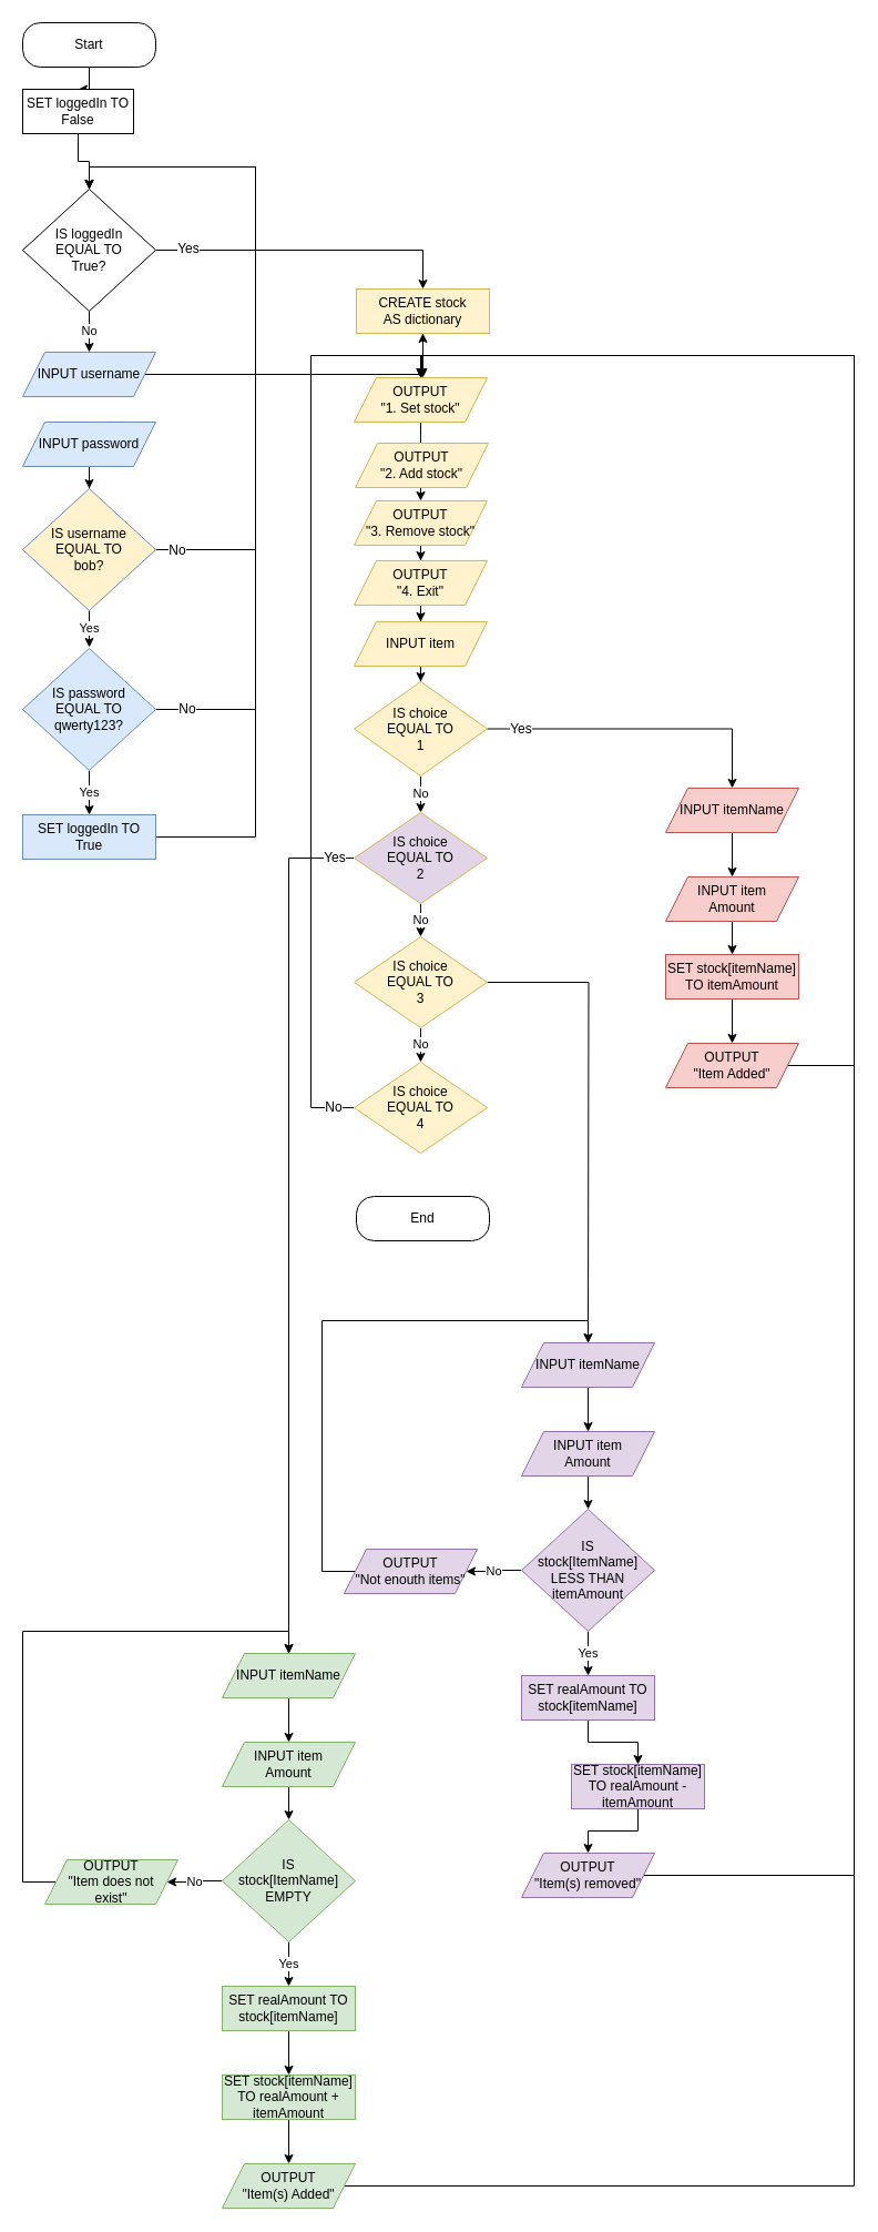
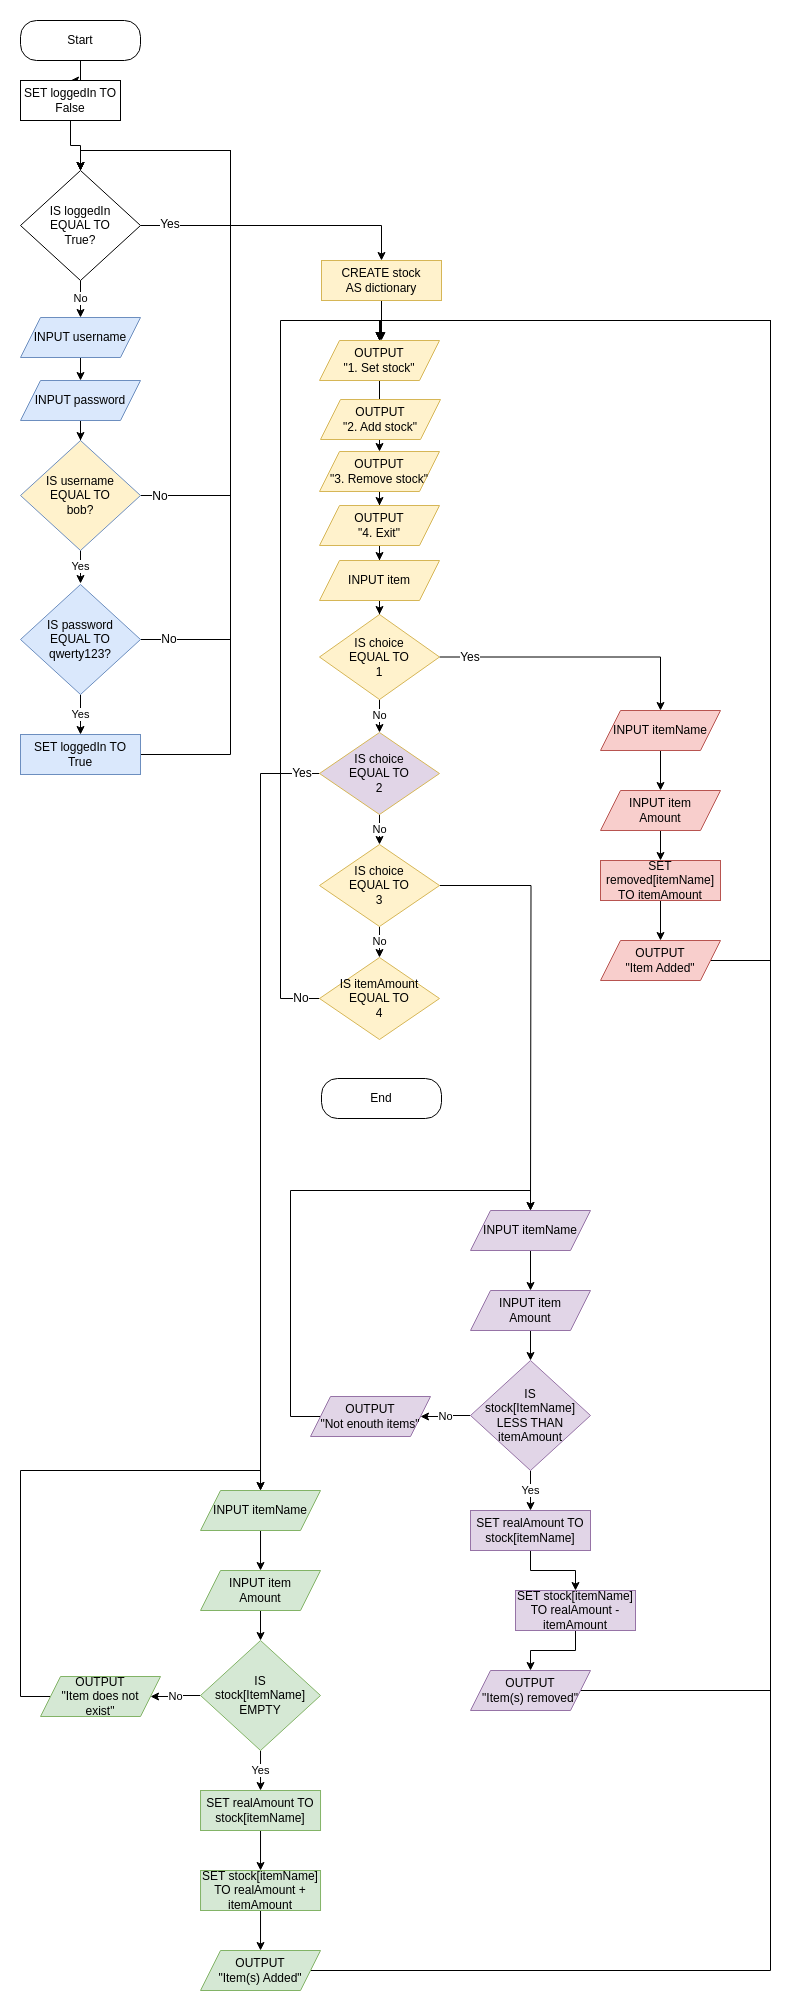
- <mxCell id="7" style="edgeStyle=orthogonalEdgeStyle;rounded=0;orthogonalLoop=1;jettySize=auto;html=1;" edge="1" parent="1" source="8" target="41"><mxGeometry relative="1" as="geometry" /></mxCell>
+ <mxCell id="7" style="edgeStyle=orthogonalEdgeStyle;rounded=0;orthogonalLoop=1;jettySize=auto;html=1;entryX=0.5;entryY=0;entryDx=0;entryDy=0;" edge="1" parent="1" source="8" target="10"><mxGeometry relative="1" as="geometry" /></mxCell>
- <mxCell id="49" value="SET stock[itemName]&lt;br&gt;TO itemAmount" style="rounded=0;whiteSpace=wrap;html=1;fillColor=#f8cecc;strokeColor=#b85450;" vertex="1" parent="1"><mxGeometry x="600" y="860" width="120" height="40" as="geometry" /></mxCell>
+ <mxCell id="49" value="SET removed[itemName]&lt;br&gt;TO itemAmount" style="rounded=0;whiteSpace=wrap;html=1;fillColor=#f8cecc;strokeColor=#b85450;" vertex="1" parent="1"><mxGeometry x="600" y="860" width="120" height="40" as="geometry" /></mxCell>
- <mxCell id="33" value="IS choice&lt;br&gt;EQUAL TO&lt;br&gt;4" style="rhombus;whiteSpace=wrap;html=1;fillColor=#fff2cc;strokeColor=#d6b656;" vertex="1" parent="1"><mxGeometry x="319" y="957" width="120" height="82" as="geometry" /></mxCell>
+ <mxCell id="33" value="IS itemAmount&lt;br&gt;EQUAL TO&lt;br&gt;4" style="rhombus;whiteSpace=wrap;html=1;fillColor=#fff2cc;strokeColor=#d6b656;" vertex="1" parent="1"><mxGeometry x="319" y="957" width="120" height="82" as="geometry" /></mxCell>
